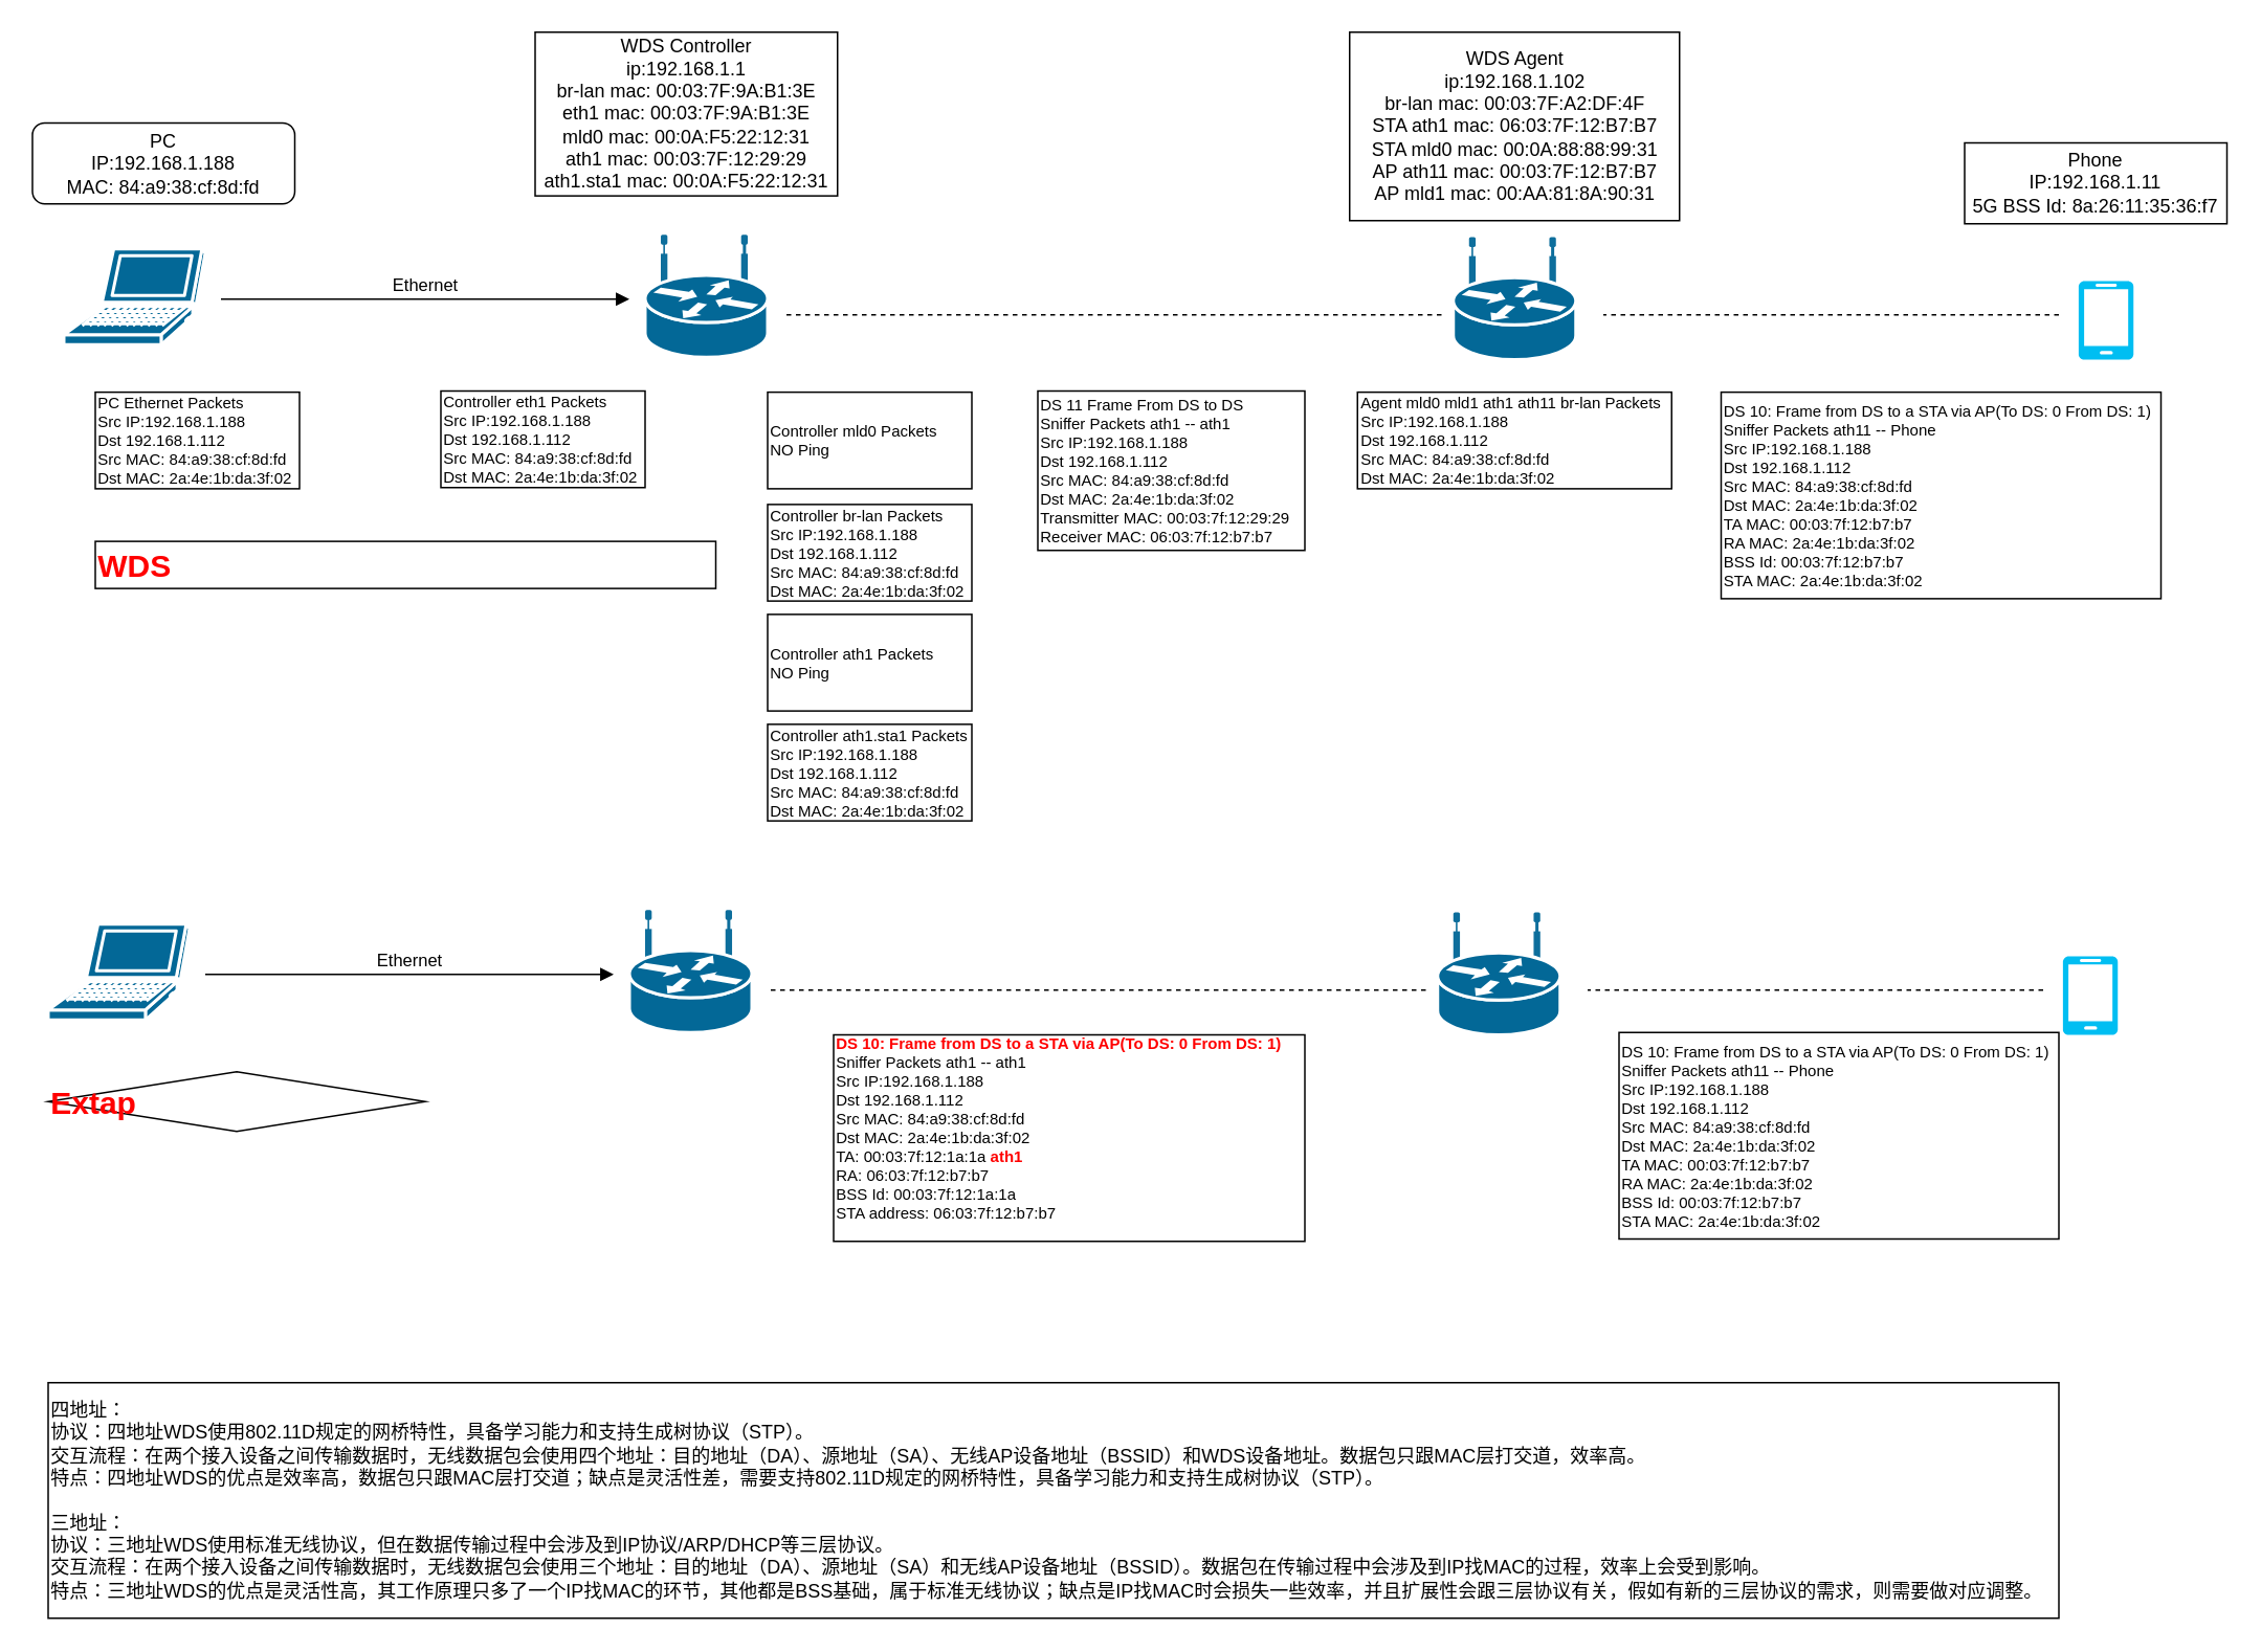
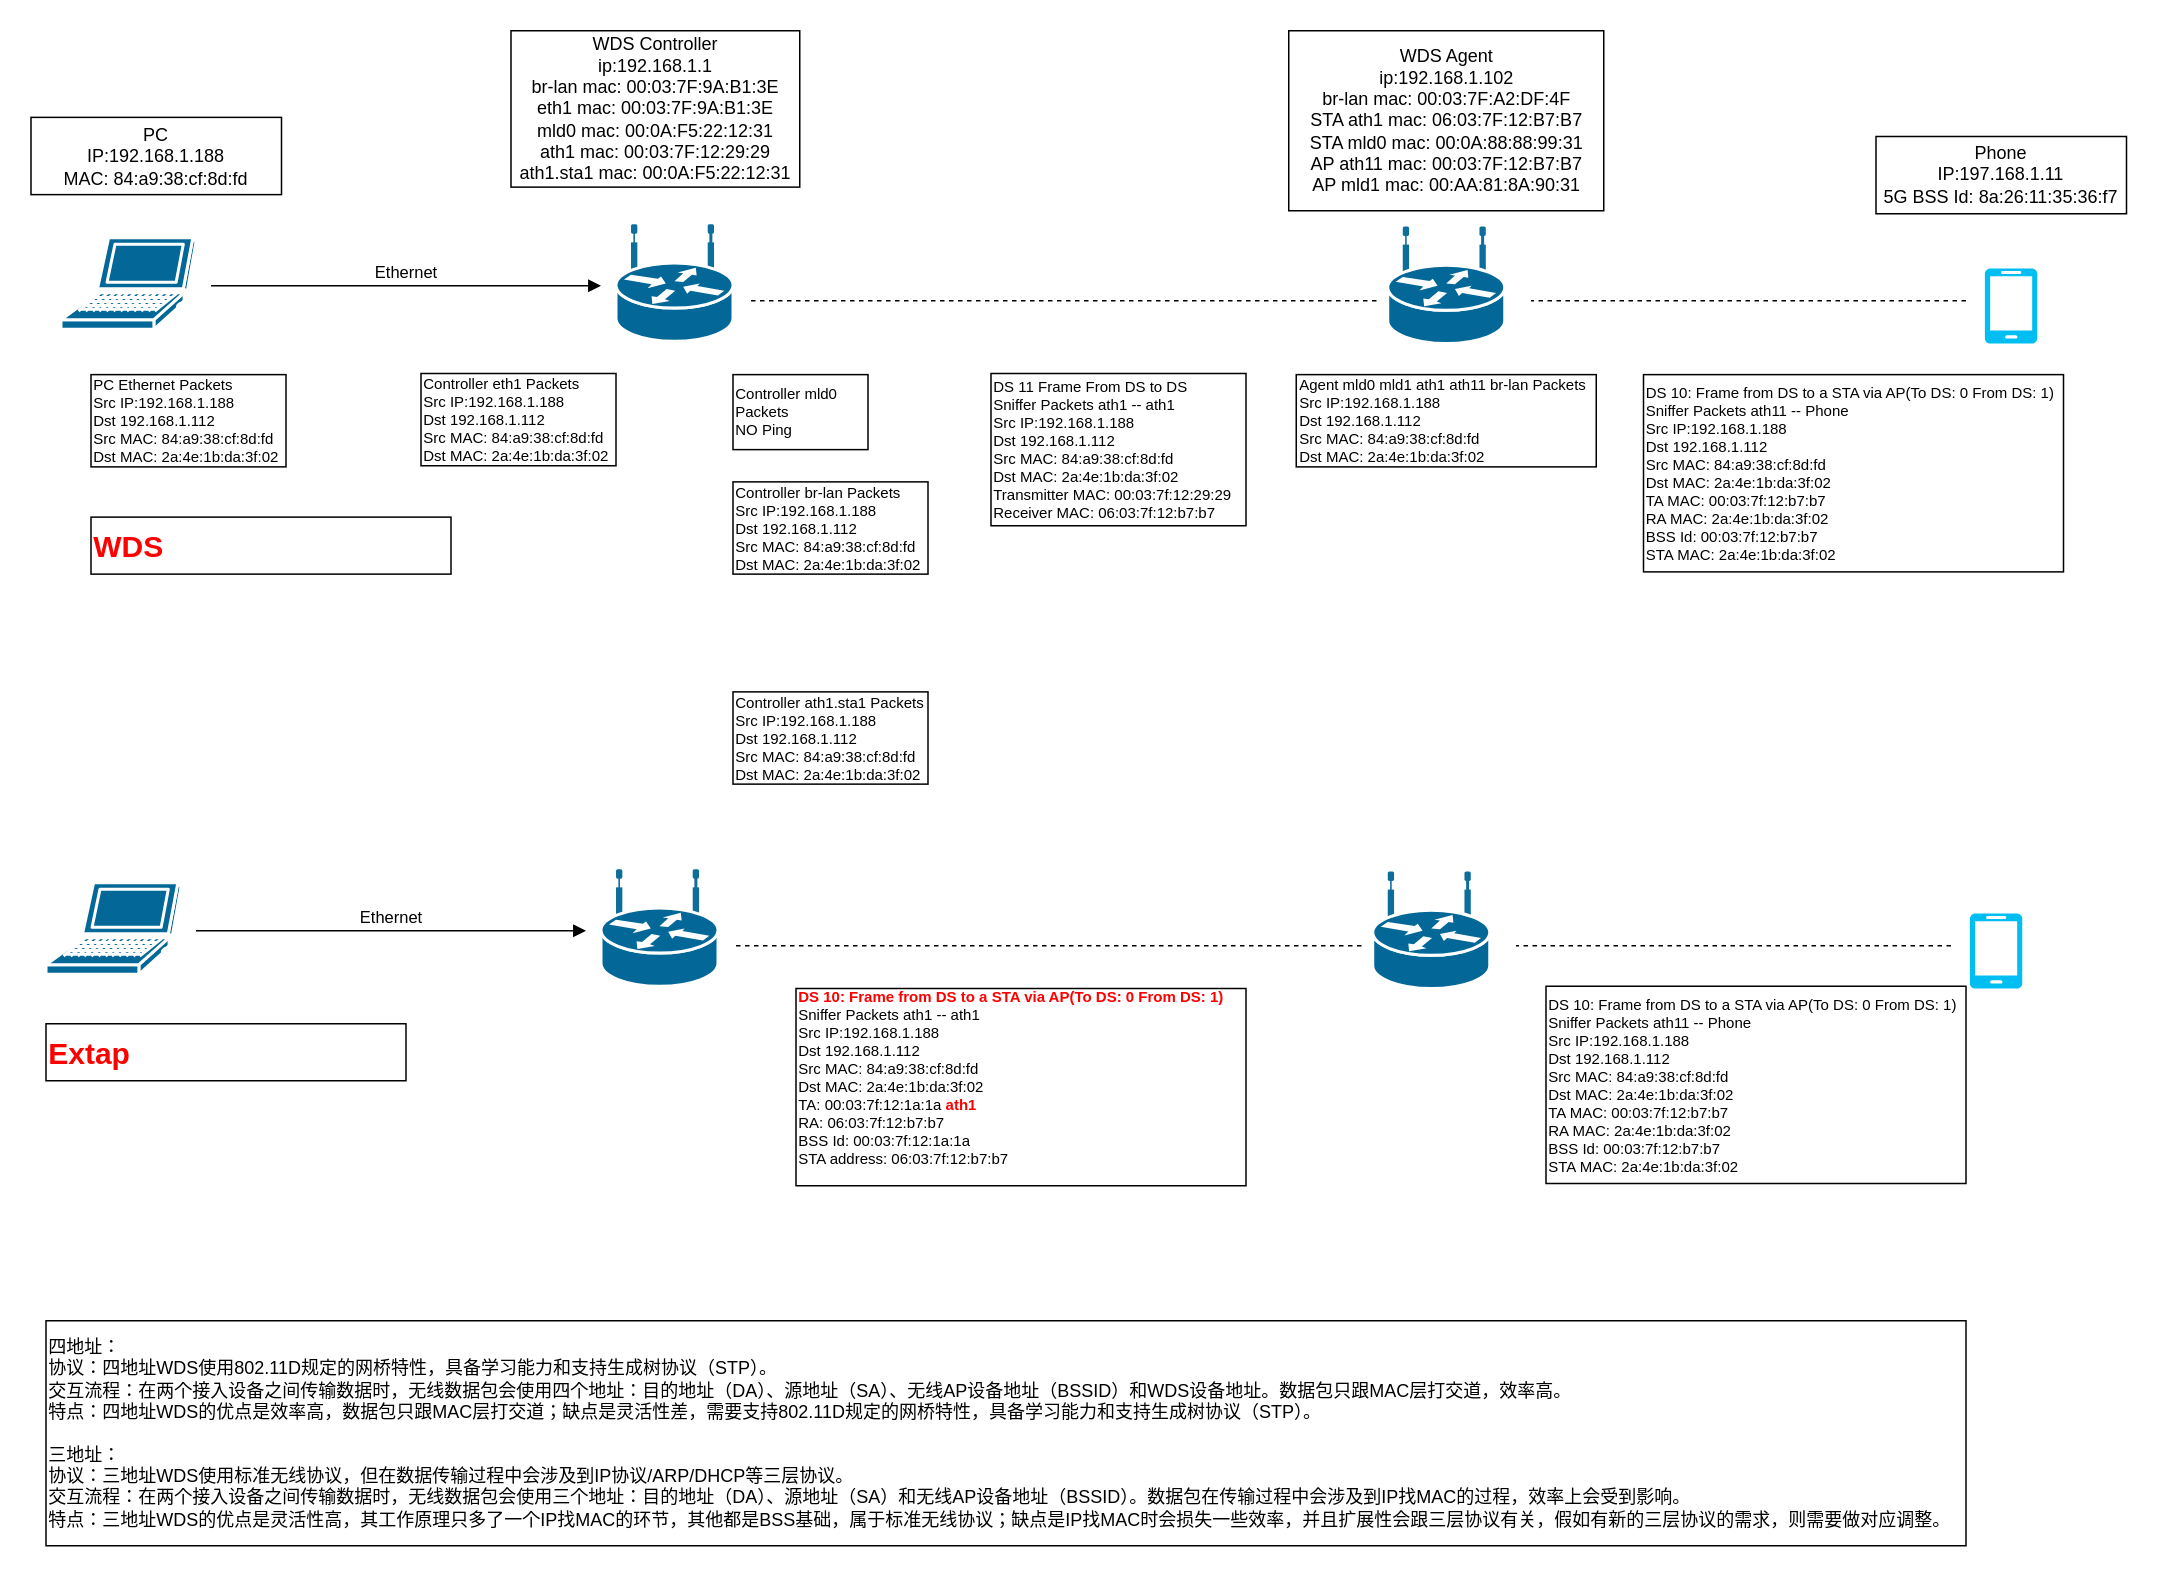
- <mxCell id="10" value="PC&lt;br&gt;IP:192.168.1.188&lt;br&gt;MAC: 84:a9:38:cf:8d:fd" style="whiteSpace=wrap;html=1;rounded=1;" parent="1" vertex="1"><mxGeometry y="77.75" width="167" height="51.5" as="geometry" x="20" /></mxCell>
+ <mxCell id="10" value="PC&lt;br&gt;IP:192.168.1.188&lt;br&gt;MAC: 84:a9:38:cf:8d:fd" style="rounded=0;whiteSpace=wrap;html=1;" parent="1" vertex="1"><mxGeometry y="77.75" width="167" height="51.5" as="geometry" x="20" /></mxCell>
- <mxCell id="7" value="Phone&lt;br&gt;IP:192.168.1.11&lt;br&gt;5G BSS Id:&amp;nbsp;&lt;span&gt;8a:26:11:35:36:f7&lt;br&gt;&lt;/span&gt;" style="rounded=0;whiteSpace=wrap;html=1;" parent="1" vertex="1"><mxGeometry x="1250" y="90.5" width="167" height="51.5" as="geometry" /></mxCell>
+ <mxCell id="7" value="Phone&lt;br&gt;IP:197.168.1.11&lt;br&gt;5G BSS Id:&amp;nbsp;&lt;span&gt;8a:26:11:35:36:f7&lt;br&gt;&lt;/span&gt;" style="rounded=0;whiteSpace=wrap;html=1;" parent="1" vertex="1"><mxGeometry x="1250" y="90.5" width="167" height="51.5" as="geometry" /></mxCell>
- <mxCell id="14" value="Controller mld0 Packets&lt;br style=&quot;font-size: 10px&quot;&gt;NO Ping" style="rounded=0;whiteSpace=wrap;html=1;align=left;fontSize=10;" parent="1" vertex="1"><mxGeometry x="488" y="249.25" width="130" height="61.5" as="geometry" /></mxCell>
+ <mxCell id="14" value="Controller mld0 Packets&lt;br style=&quot;font-size: 10px&quot;&gt;NO Ping" style="rounded=0;whiteSpace=wrap;html=1;align=left;fontSize=10;" parent="1" vertex="1"><mxGeometry x="488" y="249.25" width="90" height="50" as="geometry" /></mxCell>
- <mxCell id="22" value="&lt;font style=&quot;font-size: 20px&quot; color=&quot;#ff0000&quot;&gt;&lt;b&gt;WDS&lt;/b&gt;&lt;/font&gt;" style="rounded=0;whiteSpace=wrap;html=1;fontSize=10;align=left;" parent="1" vertex="1"><mxGeometry x="60" y="344.25" width="395" height="30" as="geometry" /></mxCell>
+ <mxCell id="22" value="&lt;font style=&quot;font-size: 20px&quot; color=&quot;#ff0000&quot;&gt;&lt;b&gt;WDS&lt;/b&gt;&lt;/font&gt;" style="rounded=0;whiteSpace=wrap;html=1;fontSize=10;align=left;" parent="1" vertex="1"><mxGeometry x="60" y="344.25" width="240" height="38" as="geometry" /></mxCell>
- <mxCell id="16" value="Controller ath1 Packets&lt;br style=&quot;font-size: 10px&quot;&gt;NO Ping" style="rounded=0;whiteSpace=wrap;html=1;align=left;fontSize=10;" parent="1" vertex="1"><mxGeometry x="488" y="390.75" width="130" height="61.5" as="geometry" /></mxCell>
- <mxCell id="31" value="&lt;font style=&quot;font-size: 20px&quot; color=&quot;#ff0000&quot;&gt;&lt;b&gt;Extap&lt;/b&gt;&lt;/font&gt;" style="rhombus;whiteSpace=wrap;html=1;fontSize=10;align=left;" parent="1" vertex="1"><mxGeometry x="30" y="682" width="240" height="38" as="geometry" /></mxCell>
+ <mxCell id="31" value="&lt;font style=&quot;font-size: 20px&quot; color=&quot;#ff0000&quot;&gt;&lt;b&gt;Extap&lt;/b&gt;&lt;/font&gt;" style="rounded=0;whiteSpace=wrap;html=1;fontSize=10;align=left;" parent="1" vertex="1"><mxGeometry x="30" y="682" width="240" height="38" as="geometry" /></mxCell>
